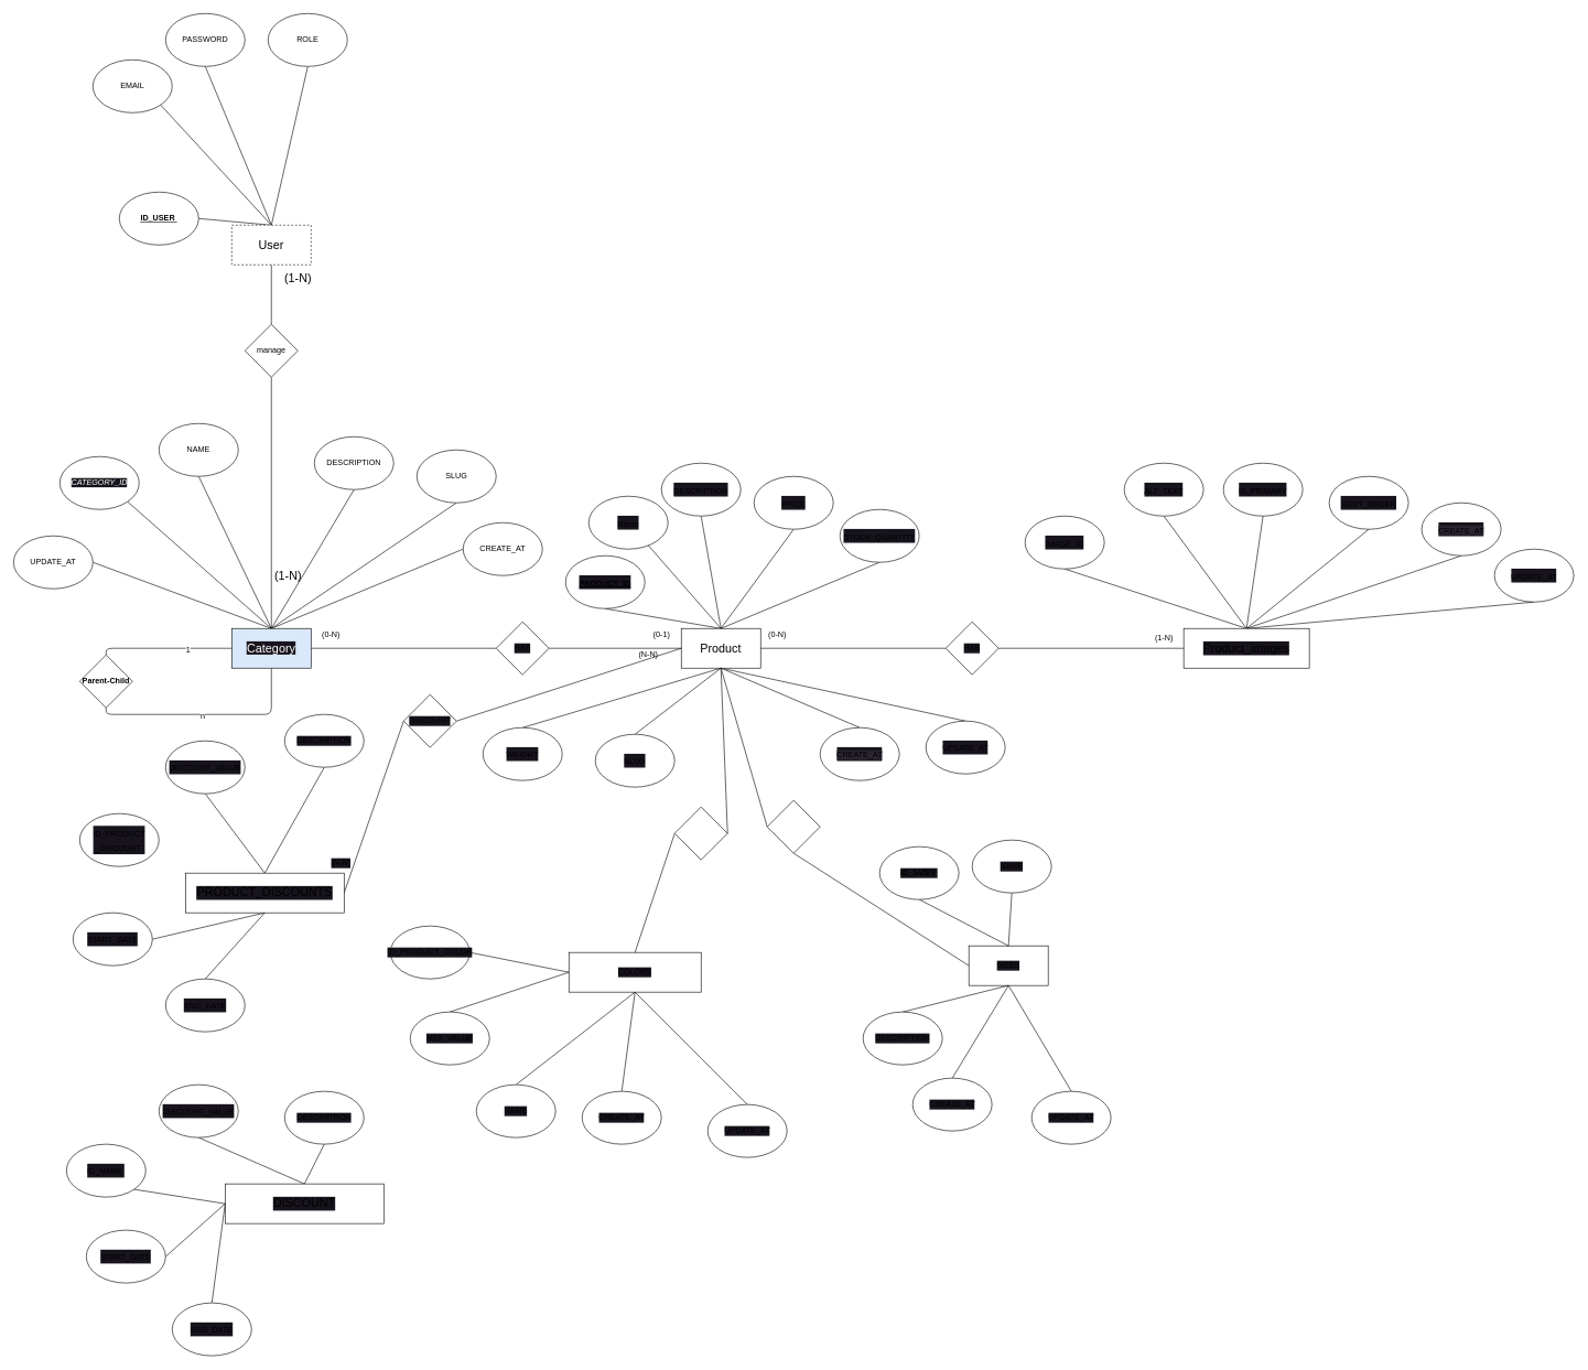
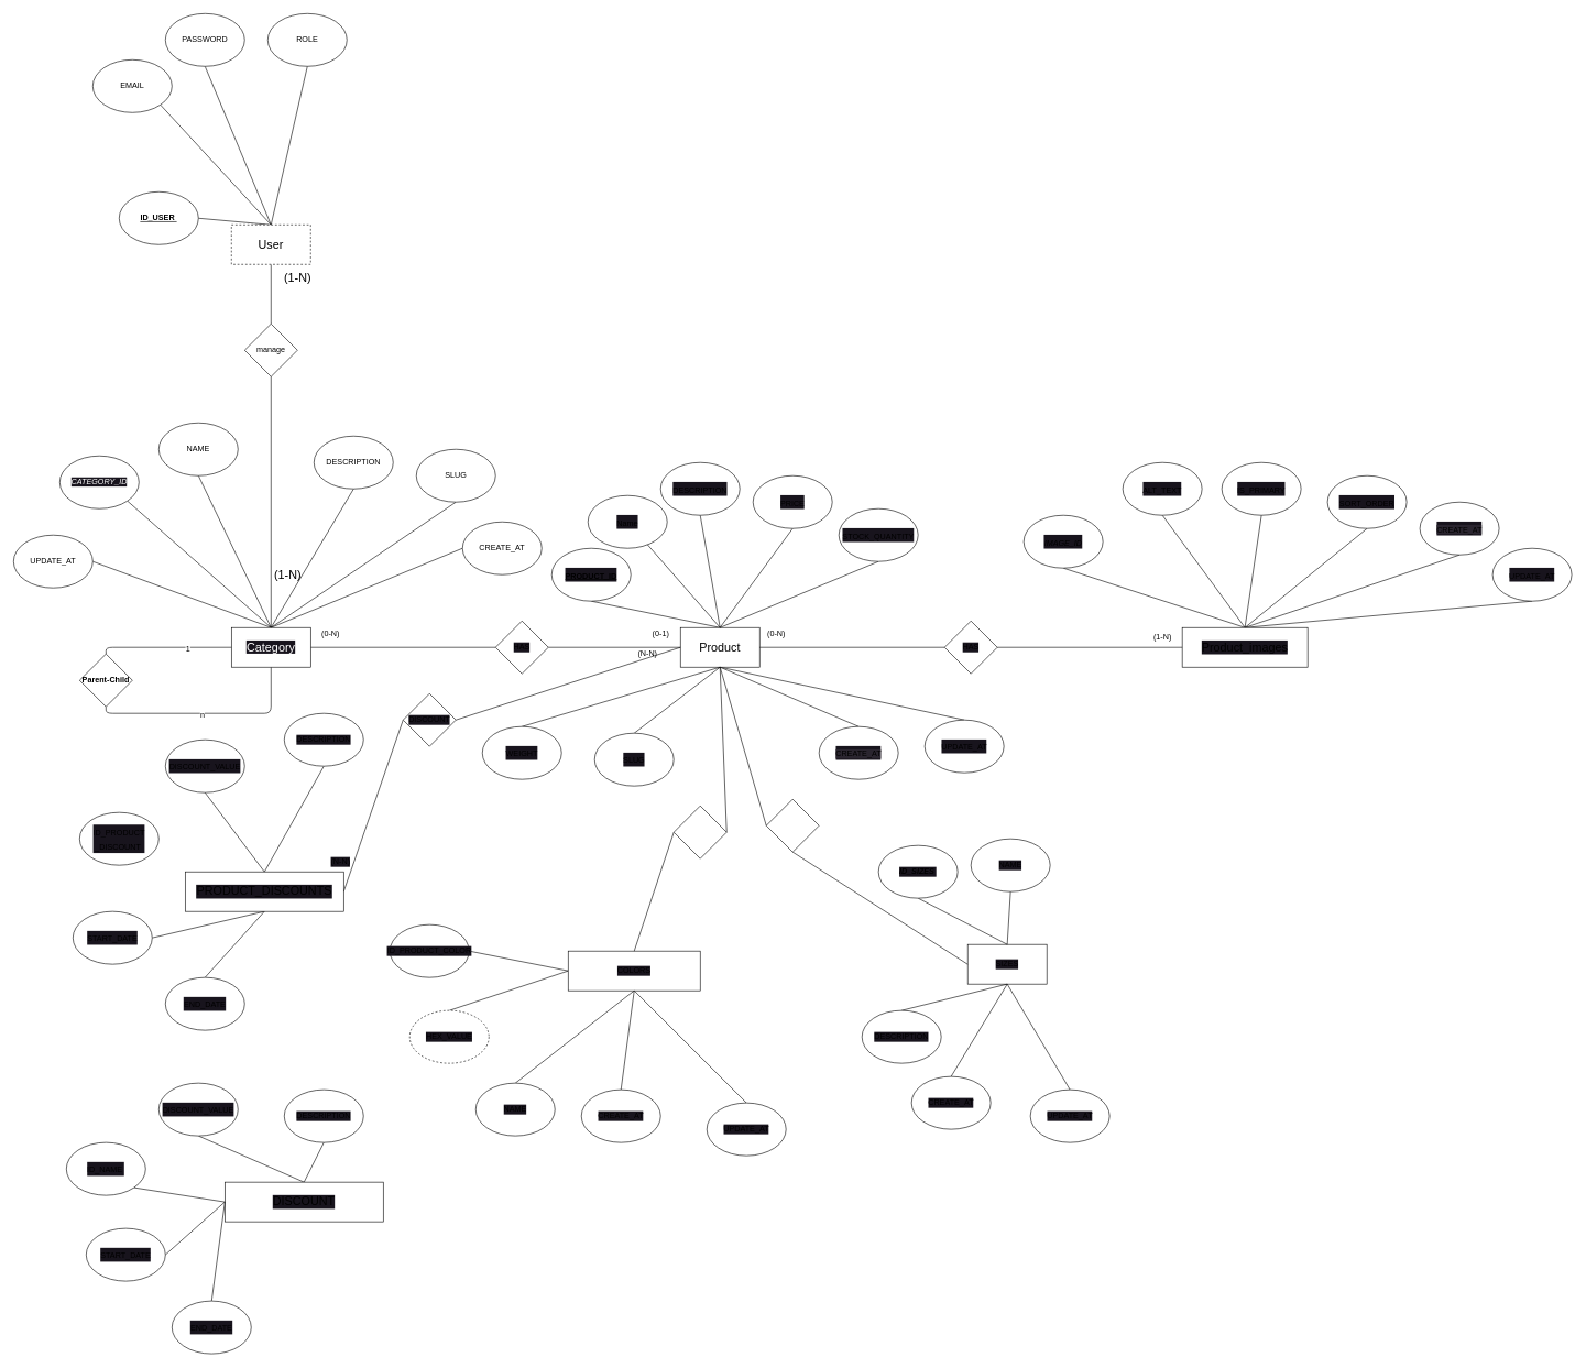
- <mxCell id="33" value="&lt;font style=&quot;font-size: 12px;&quot;&gt;&lt;u&gt;&lt;b&gt;PRODUCT_ID&lt;/b&gt;&lt;/u&gt;&lt;/font&gt;" style="ellipse;whiteSpace=wrap;html=1;labelBackgroundColor=#18141d;fontSize=18;" parent="1" vertex="1"><mxGeometry x="855" y="840" width="120" height="80" as="geometry" /></mxCell>
+ <mxCell id="33" value="&lt;font style=&quot;font-size: 12px;&quot;&gt;&lt;u&gt;&lt;b&gt;PRODUCT_ID&lt;/b&gt;&lt;/u&gt;&lt;/font&gt;" style="ellipse;whiteSpace=wrap;html=1;labelBackgroundColor=#18141d;fontSize=18;" parent="1" vertex="1"><mxGeometry x="835" y="830" width="120" height="80" as="geometry" /></mxCell>
- <mxCell id="11" value="&lt;div style=&quot;color: rgb(255, 255, 255); font-size: 18px; line-height: 27px;&quot;&gt;&lt;span style=&quot;background-color: rgb(24, 20, 29);&quot;&gt;Category&lt;/span&gt;&lt;/div&gt;" style="rounded=0;whiteSpace=wrap;html=1;fillColor=#dae8fc;" parent="1" vertex="1"><mxGeometry x="350" y="950" width="120" height="60" as="geometry" /></mxCell>
+ <mxCell id="11" value="&lt;div style=&quot;color: rgb(255, 255, 255); font-size: 18px; line-height: 27px;&quot;&gt;&lt;span style=&quot;background-color: rgb(24, 20, 29);&quot;&gt;Category&lt;/span&gt;&lt;/div&gt;" style="rounded=0;whiteSpace=wrap;html=1;" parent="1" vertex="1"><mxGeometry x="350" y="950" width="120" height="60" as="geometry" /></mxCell>
- <mxCell id="94" value="HEX_VALUE" style="ellipse;whiteSpace=wrap;html=1;labelBackgroundColor=#18141d;fontFamily=Helvetica;fontSize=12;" parent="1" vertex="1"><mxGeometry x="620" y="1530" width="120" height="80" as="geometry" /></mxCell>
+ <mxCell id="94" value="HEX_VALUE" style="ellipse;whiteSpace=wrap;html=1;labelBackgroundColor=#18141d;fontFamily=Helvetica;fontSize=12;dashed=1;" parent="1" vertex="1"><mxGeometry x="620" y="1530" width="120" height="80" as="geometry" /></mxCell>
